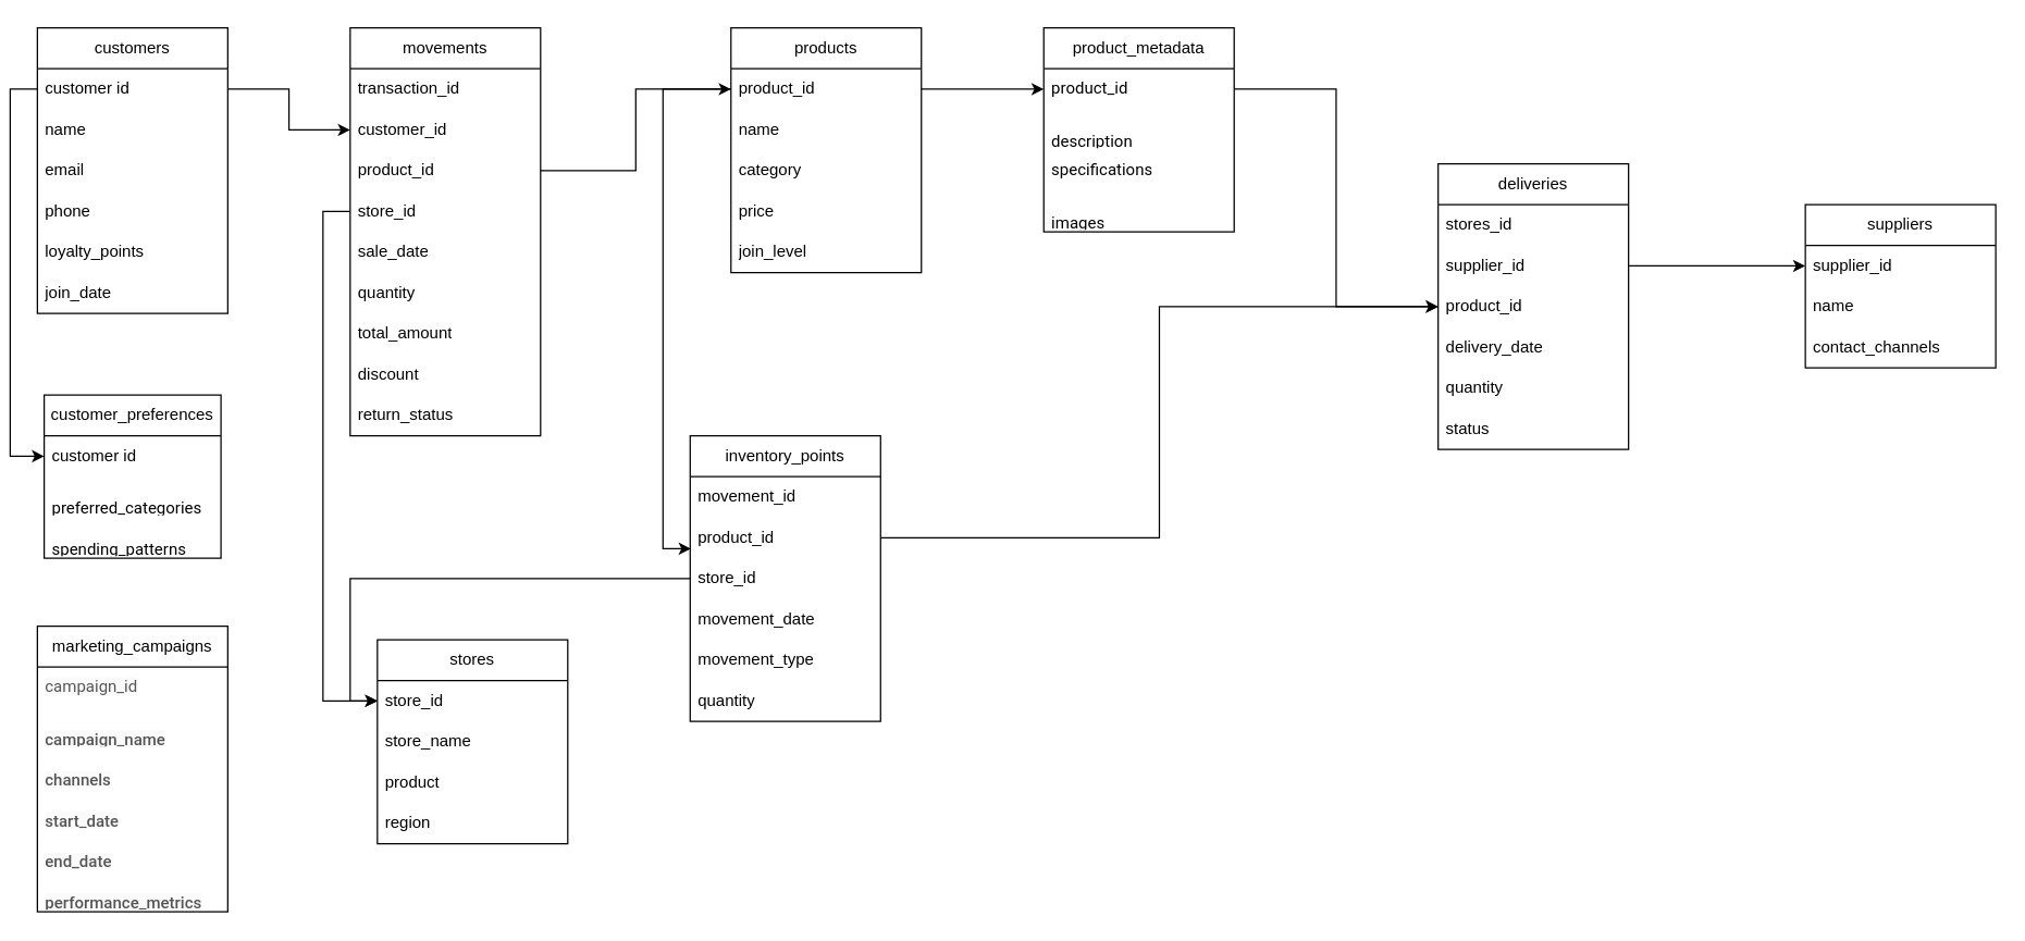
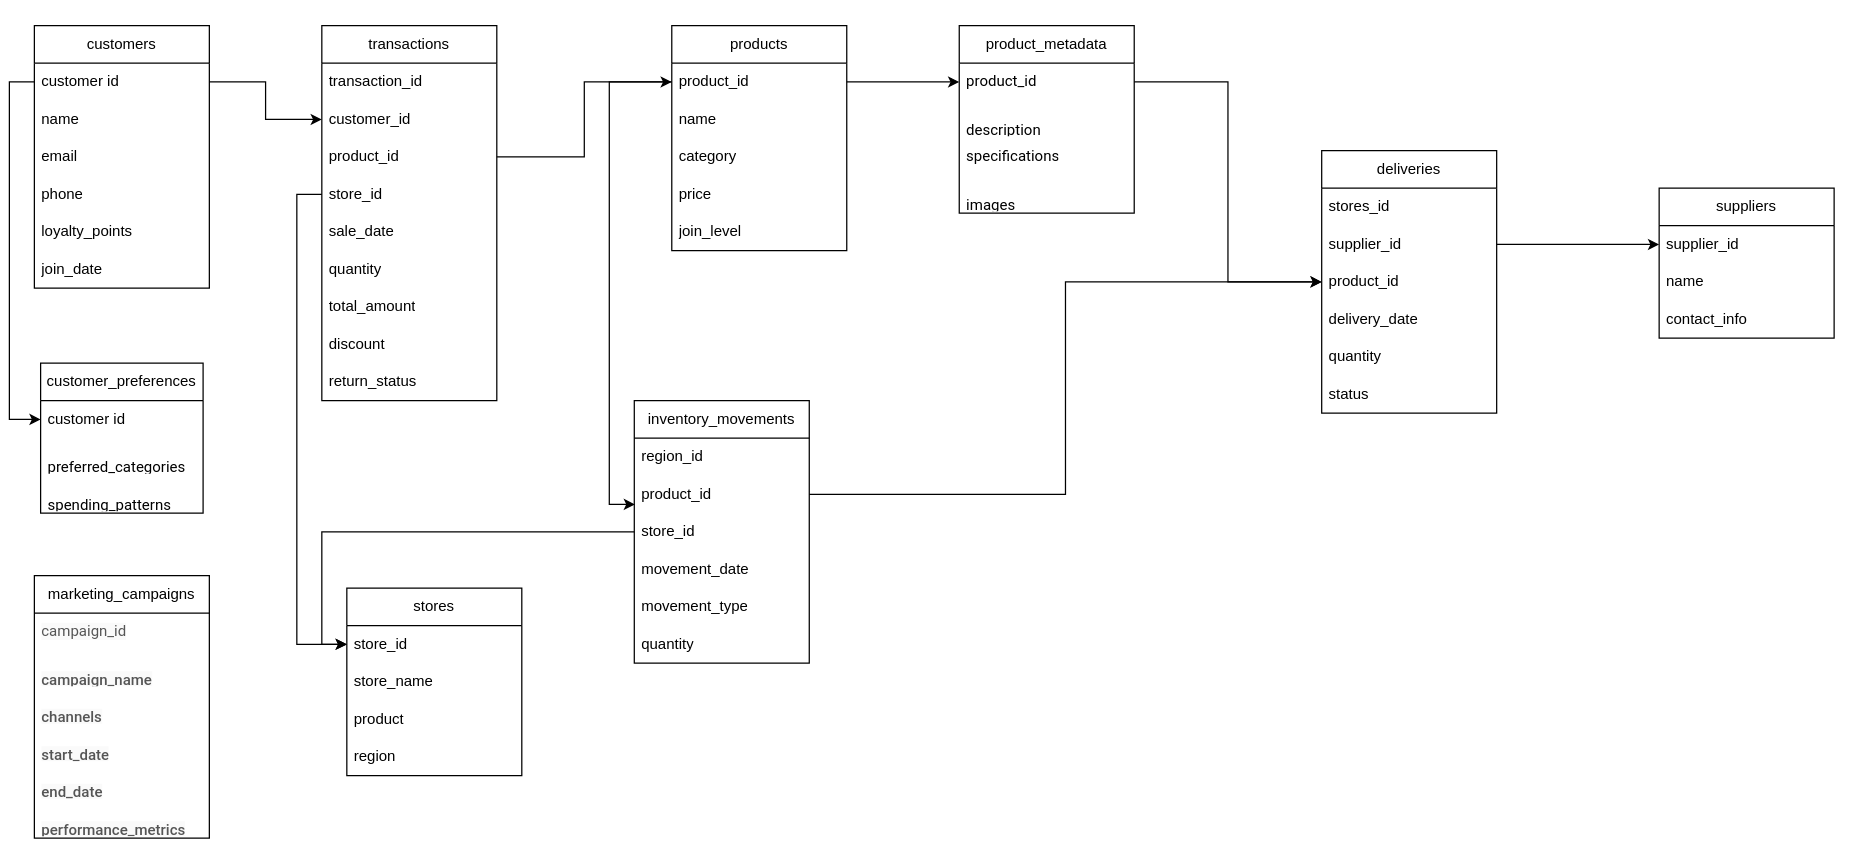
- <mxCell id="33" value="movements" style="swimlane;fontStyle=0;childLayout=stackLayout;horizontal=1;startSize=30;horizontalStack=0;resizeParent=1;resizeParentMax=0;resizeLast=0;collapsible=1;marginBottom=0;whiteSpace=wrap;html=1;" vertex="1" parent="1"><mxGeometry x="250" y="20" width="140" height="300" as="geometry" /></mxCell>
+ <mxCell id="33" value="transactions" style="swimlane;fontStyle=0;childLayout=stackLayout;horizontal=1;startSize=30;horizontalStack=0;resizeParent=1;resizeParentMax=0;resizeLast=0;collapsible=1;marginBottom=0;whiteSpace=wrap;html=1;" vertex="1" parent="1"><mxGeometry x="250" y="20" width="140" height="300" as="geometry" /></mxCell>
- <mxCell id="23" value="contact_channels" style="text;strokeColor=none;fillColor=none;align=left;verticalAlign=middle;spacingLeft=4;spacingRight=4;overflow=hidden;points=[[0,0.5],[1,0.5]];portConstraint=eastwest;rotatable=0;whiteSpace=wrap;html=1;" vertex="1" parent="20"><mxGeometry y="90" width="140" height="30" as="geometry" /></mxCell>
+ <mxCell id="23" value="contact_info" style="text;strokeColor=none;fillColor=none;align=left;verticalAlign=middle;spacingLeft=4;spacingRight=4;overflow=hidden;points=[[0,0.5],[1,0.5]];portConstraint=eastwest;rotatable=0;whiteSpace=wrap;html=1;" vertex="1" parent="20"><mxGeometry y="90" width="140" height="30" as="geometry" /></mxCell>
- <mxCell id="50" value="inventory_points" style="swimlane;fontStyle=0;childLayout=stackLayout;horizontal=1;startSize=30;horizontalStack=0;resizeParent=1;resizeParentMax=0;resizeLast=0;collapsible=1;marginBottom=0;whiteSpace=wrap;html=1;" vertex="1" parent="1"><mxGeometry x="500" y="320" width="140" height="210" as="geometry" /></mxCell>
+ <mxCell id="50" value="inventory_movements" style="swimlane;fontStyle=0;childLayout=stackLayout;horizontal=1;startSize=30;horizontalStack=0;resizeParent=1;resizeParentMax=0;resizeLast=0;collapsible=1;marginBottom=0;whiteSpace=wrap;html=1;" vertex="1" parent="1"><mxGeometry x="500" y="320" width="140" height="210" as="geometry" /></mxCell>
- <mxCell id="51" value="movement_id" style="text;strokeColor=none;fillColor=none;align=left;verticalAlign=middle;spacingLeft=4;spacingRight=4;overflow=hidden;points=[[0,0.5],[1,0.5]];portConstraint=eastwest;rotatable=0;whiteSpace=wrap;html=1;" vertex="1" parent="50"><mxGeometry y="30" width="140" height="30" as="geometry" /></mxCell>
+ <mxCell id="51" value="region_id" style="text;strokeColor=none;fillColor=none;align=left;verticalAlign=middle;spacingLeft=4;spacingRight=4;overflow=hidden;points=[[0,0.5],[1,0.5]];portConstraint=eastwest;rotatable=0;whiteSpace=wrap;html=1;" vertex="1" parent="50"><mxGeometry y="30" width="140" height="30" as="geometry" /></mxCell>
